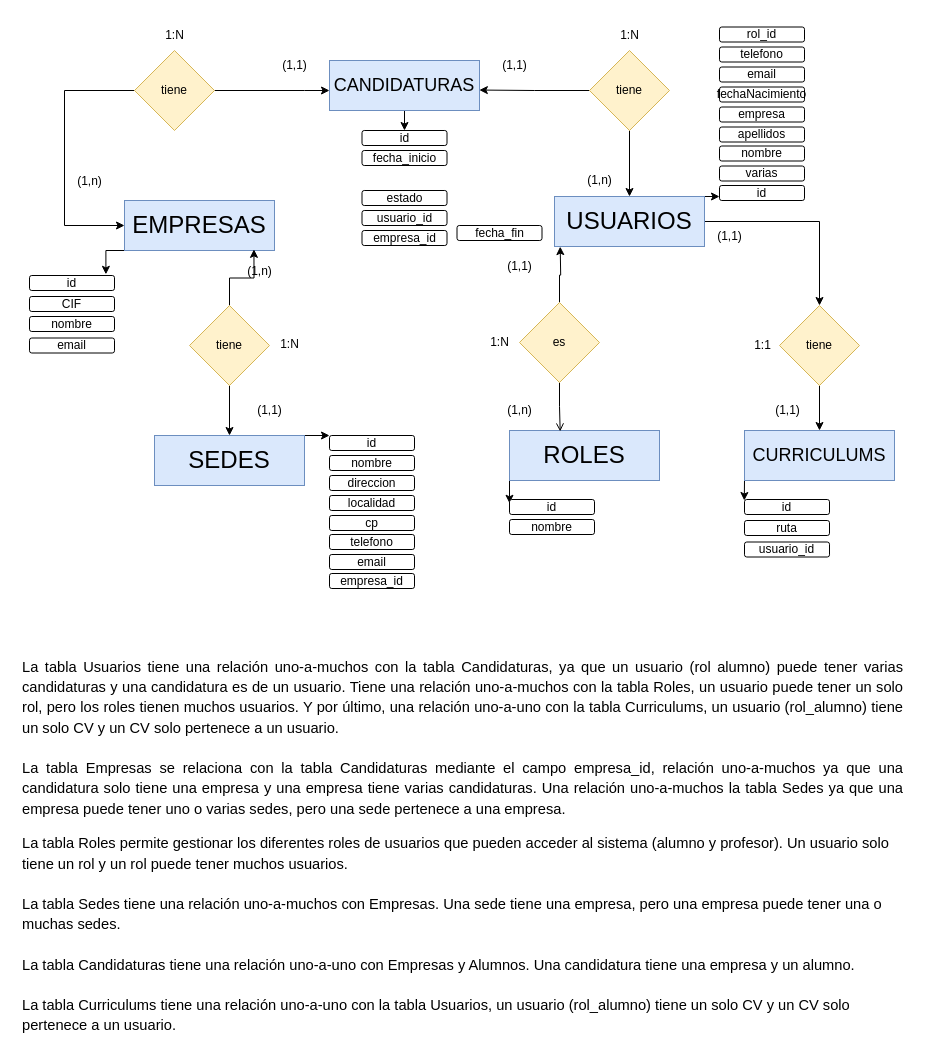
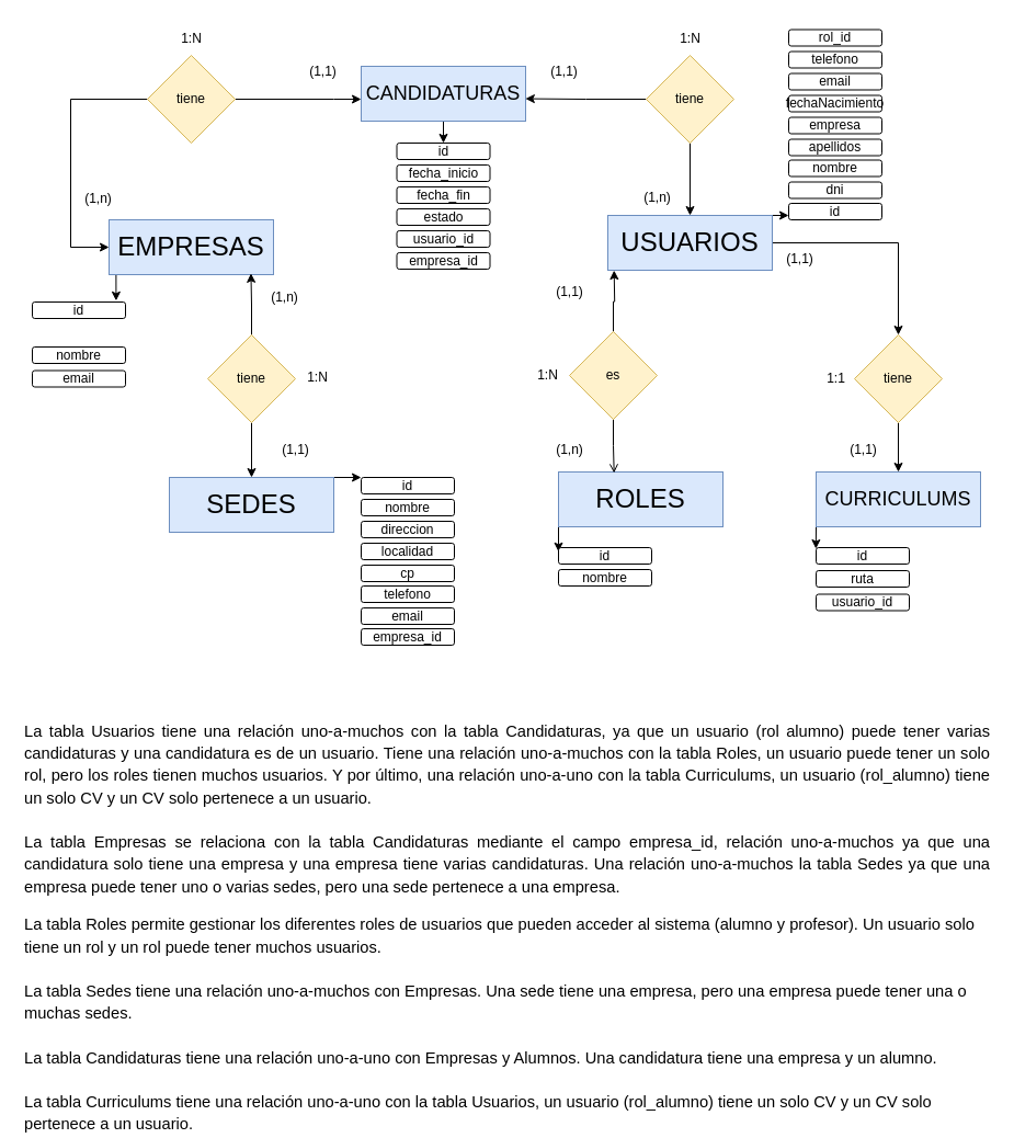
- <mxCell id="64" value="varias" style="rounded=1;whiteSpace=wrap;html=1;" vertex="1" parent="1"><mxGeometry x="719" y="165.5" width="85" height="15" as="geometry" /></mxCell>
+ <mxCell id="64" value="dni" style="rounded=1;whiteSpace=wrap;html=1;" vertex="1" parent="1"><mxGeometry x="719" y="165.5" width="85" height="15" as="geometry" /></mxCell>
- <mxCell id="6" value="&lt;font style=&quot;font-size: 24px;&quot;&gt;EMPRESAS&lt;/font&gt;" style="rounded=0;whiteSpace=wrap;html=1;fillColor=#dae8fc;strokeColor=#6c8ebf;" vertex="1" parent="1"><mxGeometry x="124" y="200" width="150" height="50" as="geometry" /></mxCell>
+ <mxCell id="6" value="&lt;font style=&quot;font-size: 24px;&quot;&gt;EMPRESAS&lt;/font&gt;" style="rounded=0;whiteSpace=wrap;html=1;fillColor=#dae8fc;strokeColor=#6c8ebf;" vertex="1" parent="1"><mxGeometry x="99" y="200" width="150" height="50" as="geometry" /></mxCell>
- <mxCell id="51" value="fecha_fin" style="rounded=1;whiteSpace=wrap;html=1;" vertex="1" parent="1"><mxGeometry x="456.5" y="225" width="85" height="15" as="geometry" /></mxCell>
+ <mxCell id="51" value="fecha_fin" style="rounded=1;whiteSpace=wrap;html=1;" vertex="1" parent="1"><mxGeometry x="361.5" y="170" width="85" height="15" as="geometry" /></mxCell>
- <mxCell id="66" value="CIF" style="rounded=1;whiteSpace=wrap;html=1;" vertex="1" parent="1"><mxGeometry x="29" y="296" width="85" height="15" as="geometry" /></mxCell>
